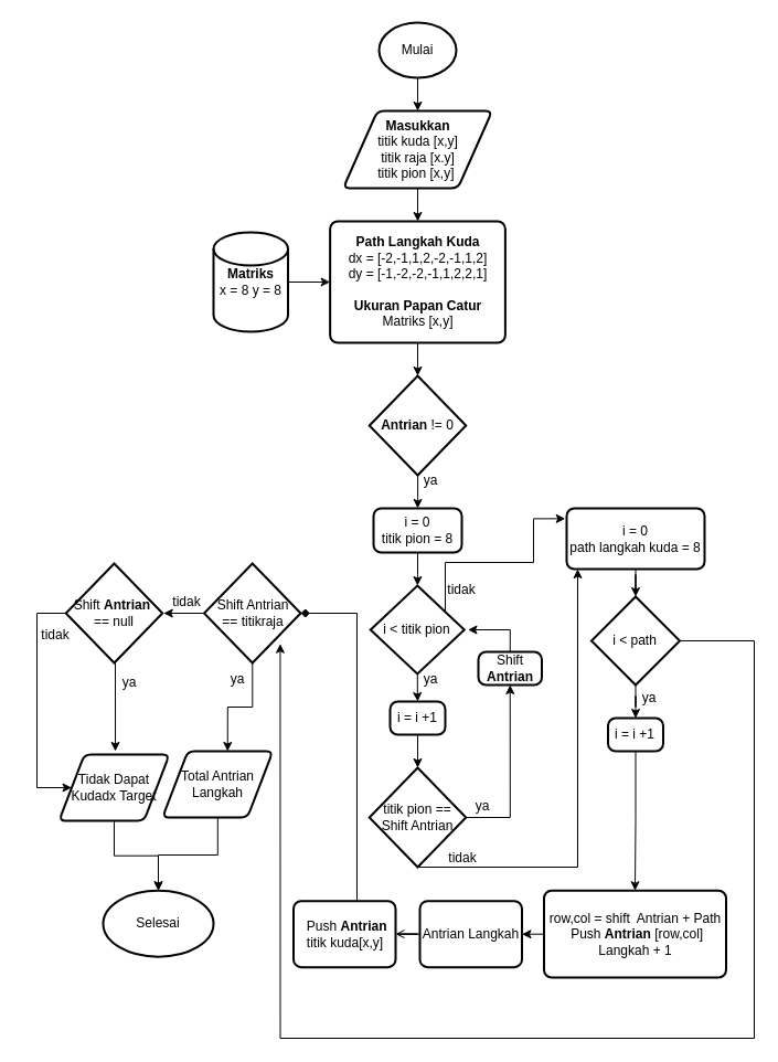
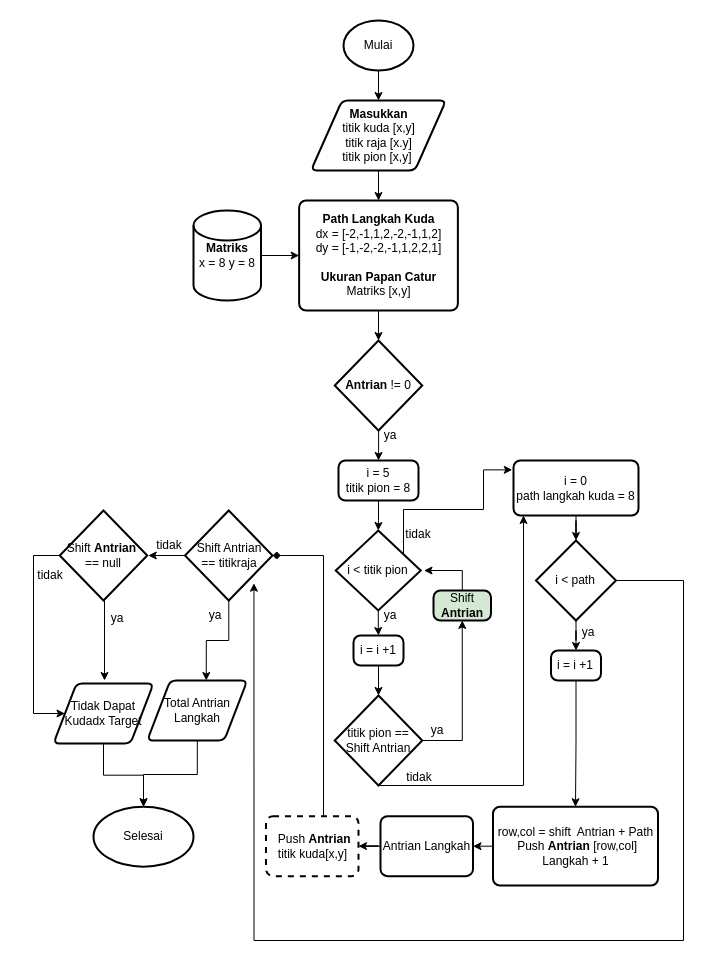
- <mxCell id="18" value="&lt;span&gt;i = 0&lt;/span&gt;&lt;br&gt;&lt;span&gt;titik pion = 8&lt;/span&gt;" style="rounded=1;whiteSpace=wrap;html=1;absoluteArcSize=1;arcSize=14;strokeWidth=2;fontSize=12;" parent="1" vertex="1"><mxGeometry x="338" y="460" width="80" height="40" as="geometry" /></mxCell>
+ <mxCell id="18" value="&lt;span&gt;i = 5&lt;/span&gt;&lt;br&gt;&lt;span&gt;titik pion = 8&lt;/span&gt;" style="rounded=1;whiteSpace=wrap;html=1;absoluteArcSize=1;arcSize=14;strokeWidth=2;fontSize=12;" parent="1" vertex="1"><mxGeometry x="338" y="460" width="80" height="40" as="geometry" /></mxCell>
- <mxCell id="25" value="Shift &lt;b&gt;Antrian&lt;/b&gt;" style="rounded=1;whiteSpace=wrap;html=1;absoluteArcSize=1;arcSize=14;strokeWidth=2;fontSize=12;" parent="1" vertex="1"><mxGeometry x="433" y="590" width="57.5" height="30" as="geometry" /></mxCell>
+ <mxCell id="25" value="Shift &lt;b&gt;Antrian&lt;/b&gt;" style="rounded=1;whiteSpace=wrap;html=1;absoluteArcSize=1;arcSize=14;strokeWidth=2;fontSize=12;fillColor=#d5e8d4;" parent="1" vertex="1"><mxGeometry x="433" y="590" width="57.5" height="30" as="geometry" /></mxCell>
- <mxCell id="11" value="&amp;nbsp;Push &lt;b&gt;Antrian&lt;/b&gt;&lt;br&gt;titik kuda[x,y]" style="rounded=1;whiteSpace=wrap;html=1;absoluteArcSize=1;arcSize=14;strokeWidth=2;fontSize=12;" parent="1" vertex="1"><mxGeometry x="265.5" y="815.63" width="92.5" height="60" as="geometry" /></mxCell>
+ <mxCell id="11" value="&amp;nbsp;Push &lt;b&gt;Antrian&lt;/b&gt;&lt;br&gt;titik kuda[x,y]" style="rounded=1;whiteSpace=wrap;html=1;absoluteArcSize=1;arcSize=14;strokeWidth=2;fontSize=12;dashed=1;" parent="1" vertex="1"><mxGeometry x="265.5" y="815.63" width="92.5" height="60" as="geometry" /></mxCell>
- <mxCell id="41" style="edgeStyle=orthogonalEdgeStyle;rounded=0;orthogonalLoop=1;jettySize=auto;html=1;entryX=1;entryY=0.5;entryDx=0;entryDy=0;endArrow=open;" edge="1" parent="1" source="42" target="11"><mxGeometry relative="1" as="geometry" /></mxCell>
+ <mxCell id="41" style="edgeStyle=orthogonalEdgeStyle;rounded=0;orthogonalLoop=1;jettySize=auto;html=1;entryX=1;entryY=0.5;entryDx=0;entryDy=0;" edge="1" parent="1" source="42" target="11"><mxGeometry relative="1" as="geometry" /></mxCell>
